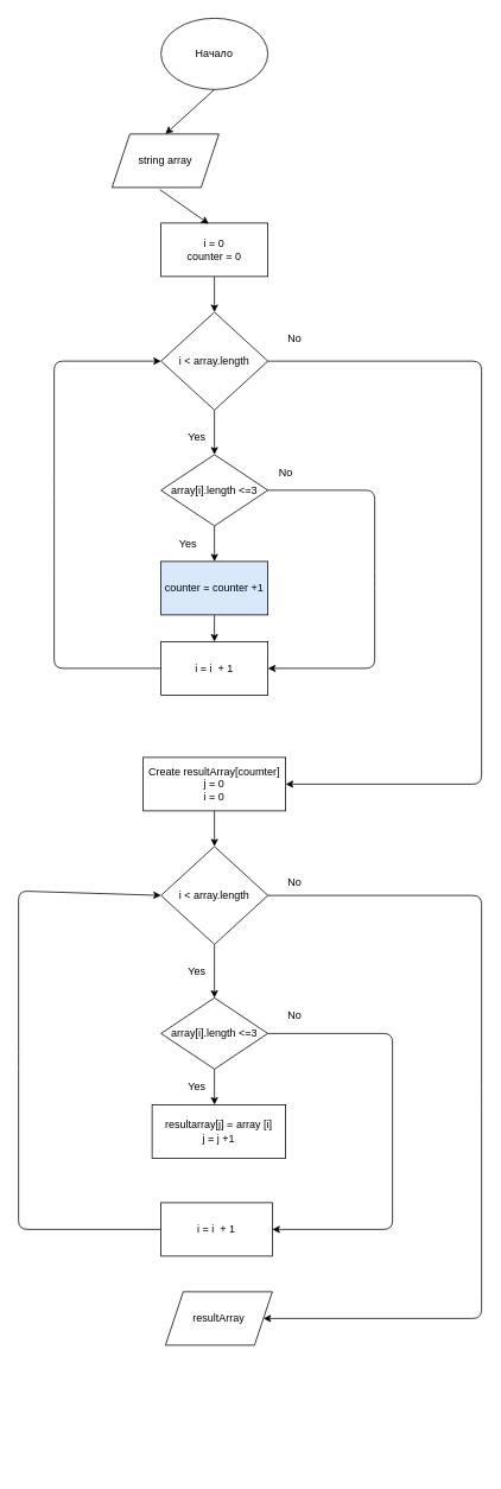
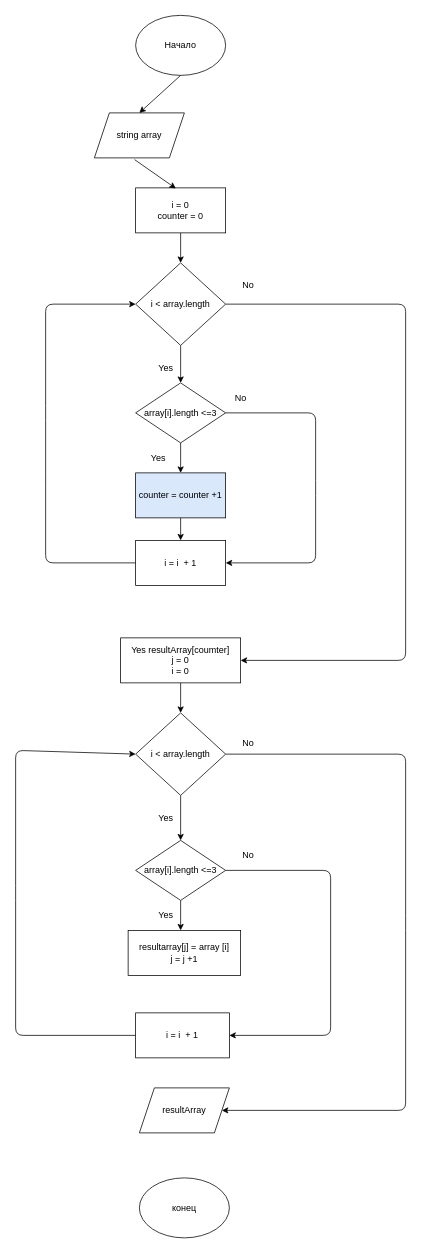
- <mxCell id="19" value="Create resultArray[coumter]&lt;br&gt;j = 0&lt;br&gt;i = 0" style="rounded=0;whiteSpace=wrap;html=1;" vertex="1" parent="1"><mxGeometry x="160" y="850" width="160" height="60" as="geometry" /></mxCell>
+ <mxCell id="19" value="Yes resultArray[coumter]&lt;br&gt;j = 0&lt;br&gt;i = 0" style="rounded=0;whiteSpace=wrap;html=1;" vertex="1" parent="1"><mxGeometry x="160" y="850" width="160" height="60" as="geometry" /></mxCell>
+ <mxCell id="30" value="конец" style="ellipse;whiteSpace=wrap;html=1;" vertex="1" parent="1"><mxGeometry x="185" y="1570" width="120" height="80" as="geometry" /></mxCell>
